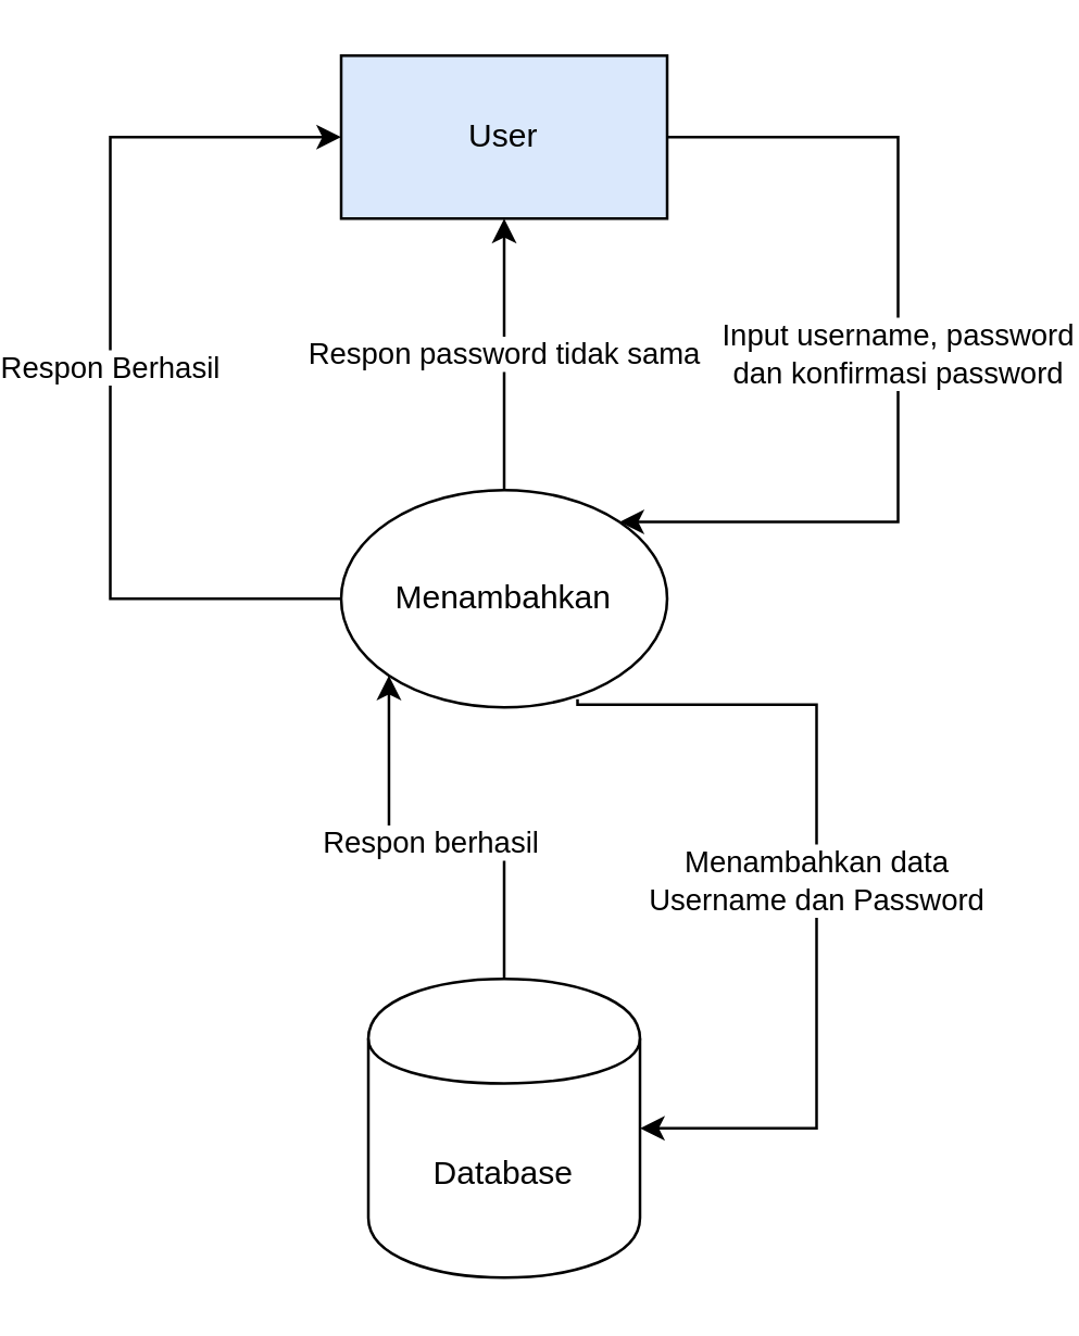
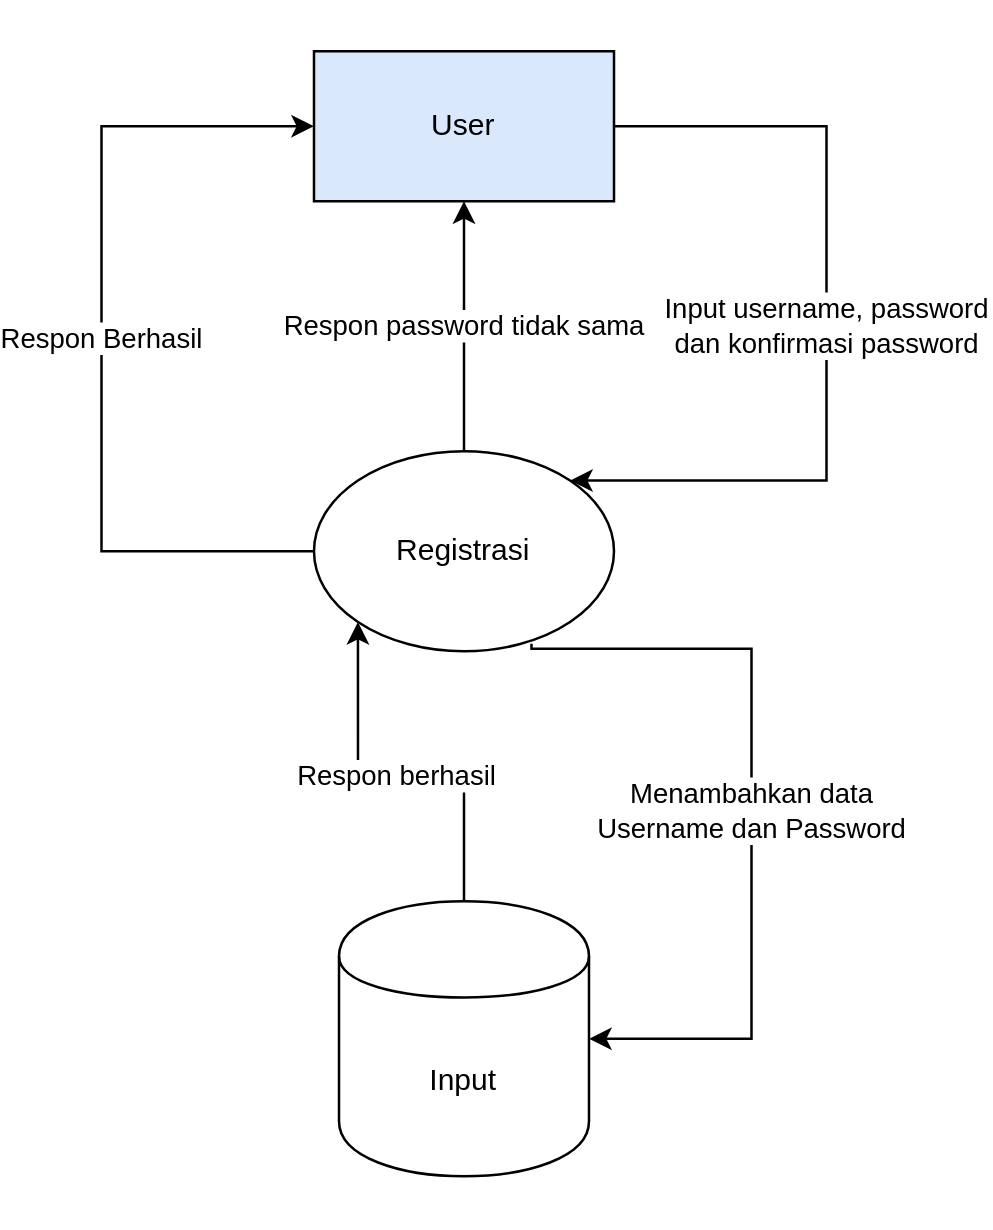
- <mxCell id="7" value="Menambahkan" style="ellipse;whiteSpace=wrap;html=1;" vertex="1" parent="1"><mxGeometry x="105" y="180" width="120" height="80" as="geometry" /></mxCell>
+ <mxCell id="7" value="Registrasi" style="ellipse;whiteSpace=wrap;html=1;" vertex="1" parent="1"><mxGeometry x="105" y="180" width="120" height="80" as="geometry" /></mxCell>
- <mxCell id="9" value="Database" style="shape=cylinder;whiteSpace=wrap;html=1;boundedLbl=1;backgroundOutline=1;" vertex="1" parent="1"><mxGeometry x="115" y="360" width="100" height="110" as="geometry" /></mxCell>
+ <mxCell id="9" value="Input" style="shape=cylinder;whiteSpace=wrap;html=1;boundedLbl=1;backgroundOutline=1;" vertex="1" parent="1"><mxGeometry x="115" y="360" width="100" height="110" as="geometry" /></mxCell>
